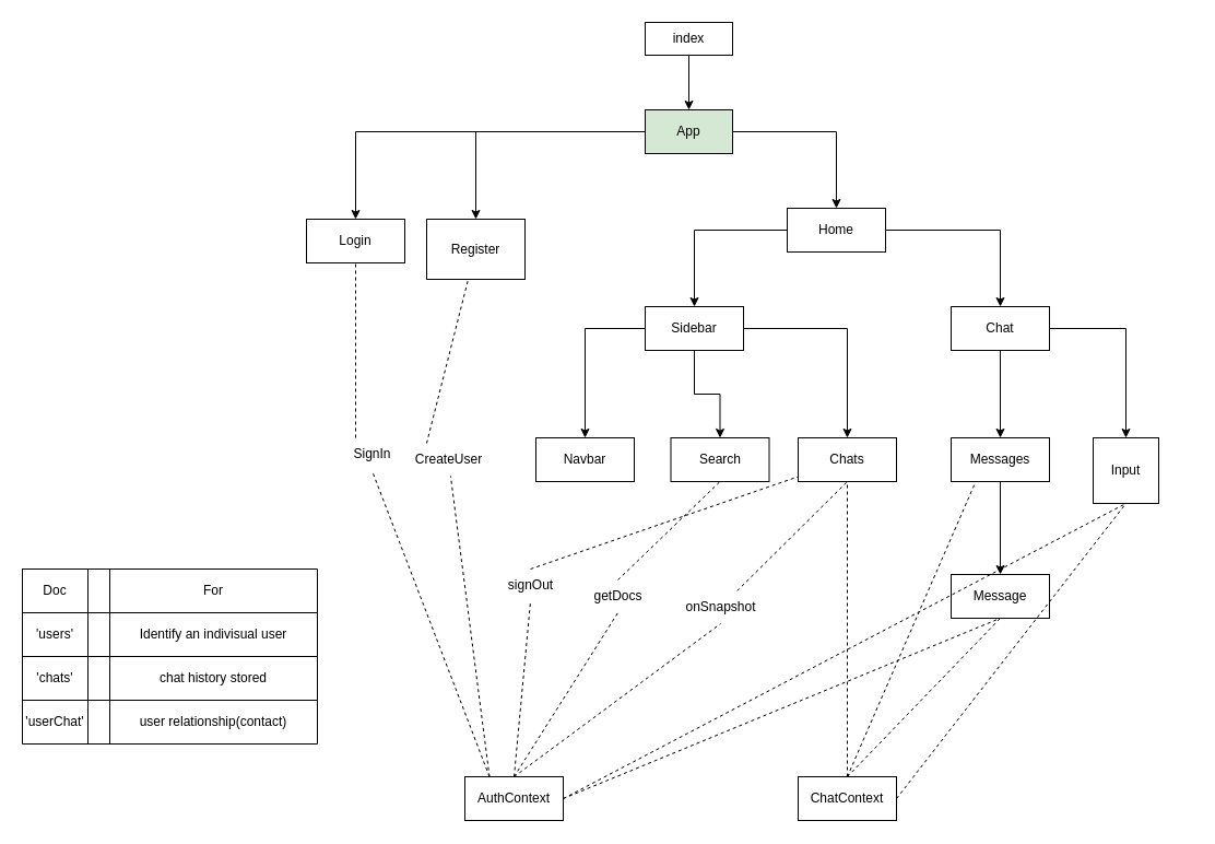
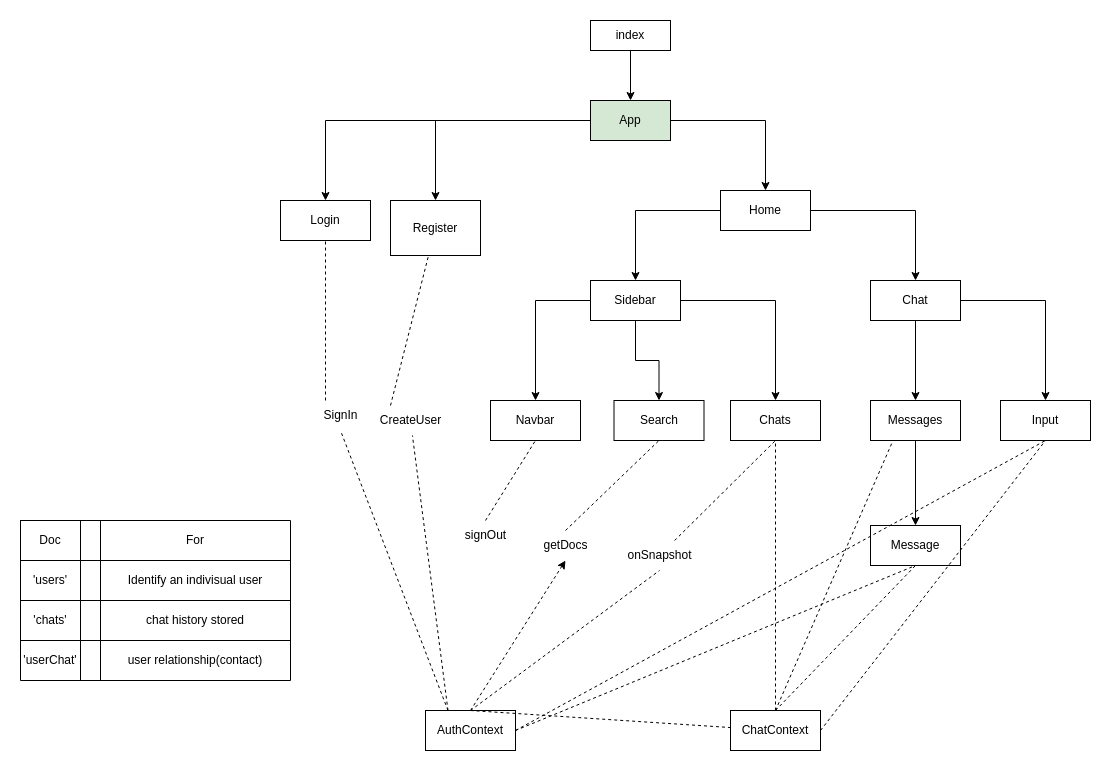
- <mxCell id="8" value="Input" style="rounded=0;whiteSpace=wrap;html=1;" vertex="1" parent="1"><mxGeometry x="1000" y="400" width="60" height="60" as="geometry" /></mxCell>
+ <mxCell id="8" value="Input" style="rounded=0;whiteSpace=wrap;html=1;" vertex="1" parent="1"><mxGeometry x="1000" y="400" width="90" height="40" as="geometry" /></mxCell>
- <mxCell id="32" value="" style="endArrow=none;dashed=1;html=1;rounded=0;exitX=0.5;exitY=0;exitDx=0;exitDy=0;startArrow=none;" edge="1" parent="1" source="37" target="11"><mxGeometry width="50" height="50" relative="1" as="geometry"><mxPoint x="385" y="710" as="sourcePoint" /><mxPoint x="485" y="570" as="targetPoint" /></mxGeometry></mxCell>
+ <mxCell id="32" value="" style="endArrow=none;dashed=1;html=1;rounded=0;exitX=0.5;exitY=0;exitDx=0;exitDy=0;entryX=0.5;entryY=1;entryDx=0;entryDy=0;startArrow=none;" edge="1" parent="1" source="37" target="13"><mxGeometry width="50" height="50" relative="1" as="geometry"><mxPoint x="385" y="710" as="sourcePoint" /><mxPoint x="485" y="570" as="targetPoint" /></mxGeometry></mxCell>
- <mxCell id="41" value="" style="endArrow=none;dashed=1;html=1;rounded=0;exitX=0.5;exitY=0;exitDx=0;exitDy=0;entryX=0.5;entryY=1;entryDx=0;entryDy=0;" edge="1" parent="1" source="21" target="40"><mxGeometry width="50" height="50" relative="1" as="geometry"><mxPoint x="470" y="710" as="sourcePoint" /><mxPoint x="658.5" y="440" as="targetPoint" /></mxGeometry></mxCell>
+ <mxCell id="41" value="" style="endArrow=classic;dashed=1;html=1;rounded=0;exitX=0.5;exitY=0;exitDx=0;exitDy=0;entryX=0.5;entryY=1;entryDx=0;entryDy=0;" edge="1" parent="1" source="21" target="40"><mxGeometry width="50" height="50" relative="1" as="geometry"><mxPoint x="470" y="710" as="sourcePoint" /><mxPoint x="658.5" y="440" as="targetPoint" /></mxGeometry></mxCell>
- <mxCell id="38" value="" style="endArrow=none;dashed=1;html=1;rounded=0;exitX=0.5;exitY=0;exitDx=0;exitDy=0;entryX=0.5;entryY=1;entryDx=0;entryDy=0;" edge="1" parent="1" source="21" target="37"><mxGeometry width="50" height="50" relative="1" as="geometry"><mxPoint x="385" y="710" as="sourcePoint" /><mxPoint x="535" y="440" as="targetPoint" /></mxGeometry></mxCell>
+ <mxCell id="38" value="" style="endArrow=none;dashed=1;html=1;rounded=0;exitX=0.5;exitY=0;exitDx=0;exitDy=0;" edge="1" parent="1" source="21" target="28"><mxGeometry width="50" height="50" relative="1" as="geometry"><mxPoint x="385" y="710" as="sourcePoint" /><mxPoint x="535" y="440" as="targetPoint" /></mxGeometry></mxCell>
